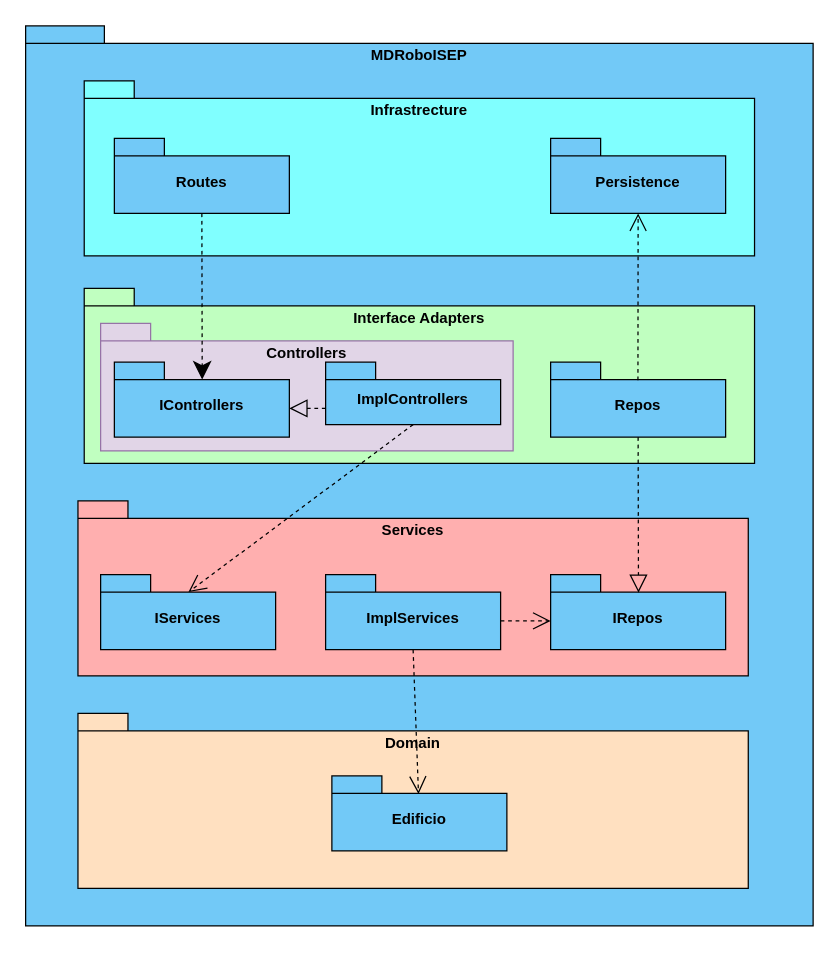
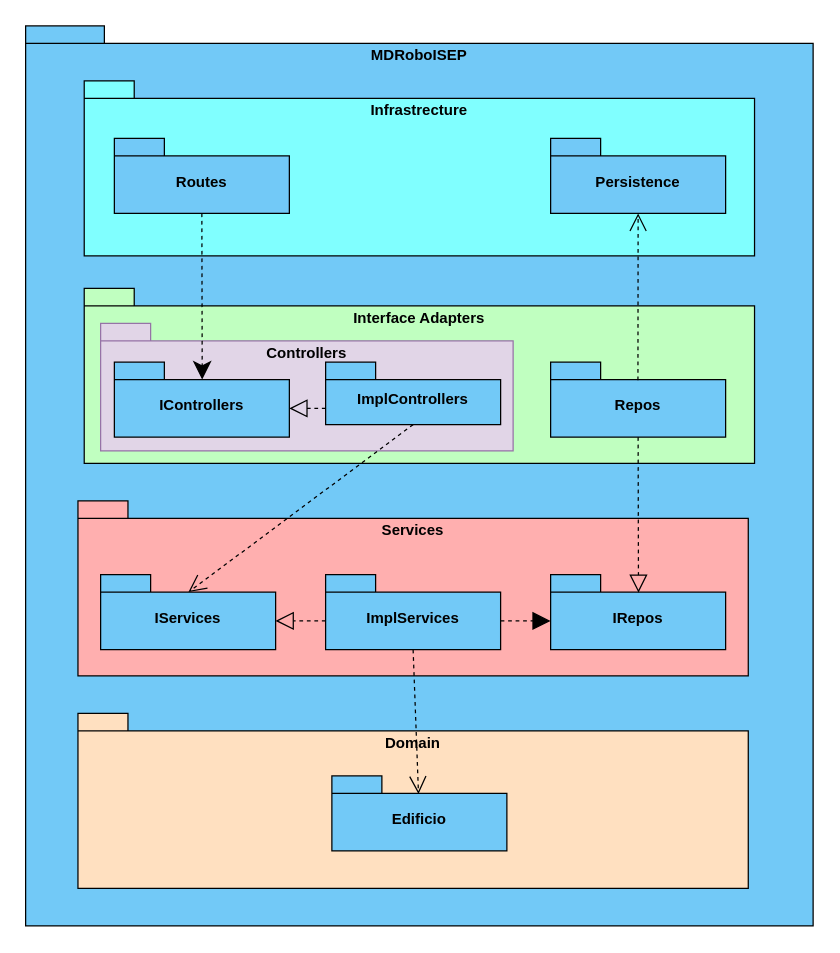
+ <mxCell id="18" value="" style="endArrow=block;dashed=1;endFill=0;endSize=12;html=1;rounded=0;exitX=0;exitY=0;exitDx=0;exitDy=37;exitPerimeter=0;entryX=0;entryY=0;entryDx=140;entryDy=37;entryPerimeter=0;" parent="1" source="14" target="13" edge="1"><mxGeometry width="160" relative="1" as="geometry"><mxPoint x="280" y="470" as="sourcePoint" /><mxPoint x="440" y="470" as="targetPoint" /></mxGeometry></mxCell>
- <mxCell id="19" value="" style="endArrow=open;endSize=12;dashed=1;html=1;rounded=0;exitX=0;exitY=0;exitDx=140;exitDy=37;exitPerimeter=0;entryX=0;entryY=0;entryDx=0;entryDy=37;entryPerimeter=0;" parent="1" source="14" target="12" edge="1"><mxGeometry width="160" relative="1" as="geometry"><mxPoint x="280" y="470" as="sourcePoint" /><mxPoint x="440" y="470" as="targetPoint" /></mxGeometry></mxCell>
+ <mxCell id="19" value="" style="endArrow=block;endSize=12;dashed=1;html=1;rounded=0;exitX=0;exitY=0;exitDx=140;exitDy=37;exitPerimeter=0;entryX=0;entryY=0;entryDx=0;entryDy=37;entryPerimeter=0;" parent="1" source="14" target="12" edge="1"><mxGeometry width="160" relative="1" as="geometry"><mxPoint x="280" y="470" as="sourcePoint" /><mxPoint x="440" y="470" as="targetPoint" /></mxGeometry></mxCell>
